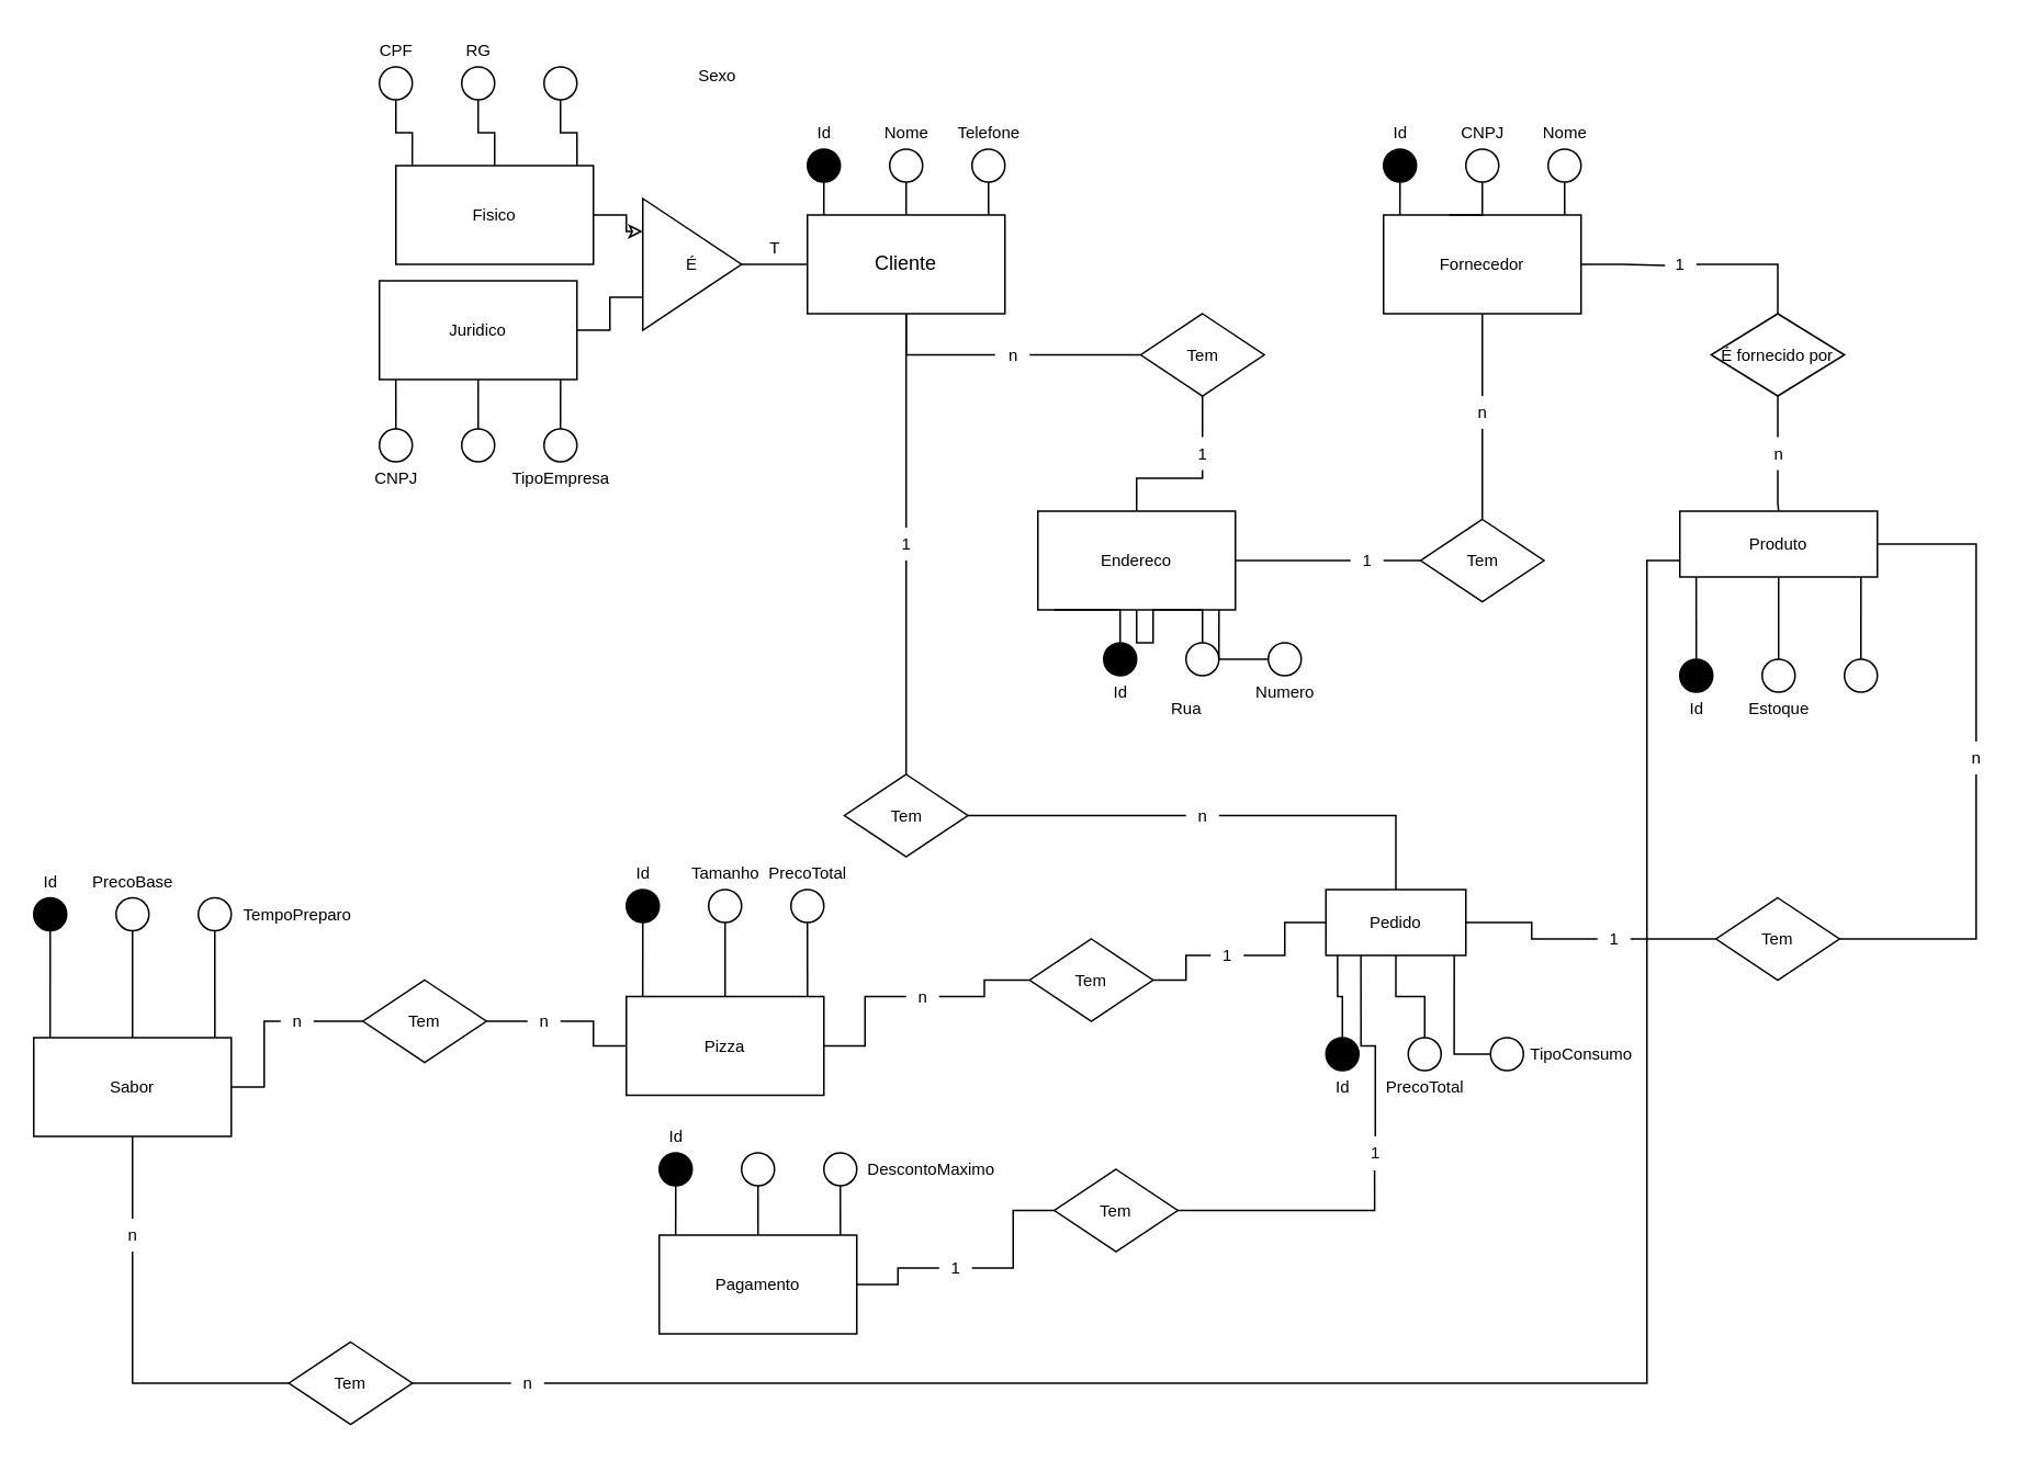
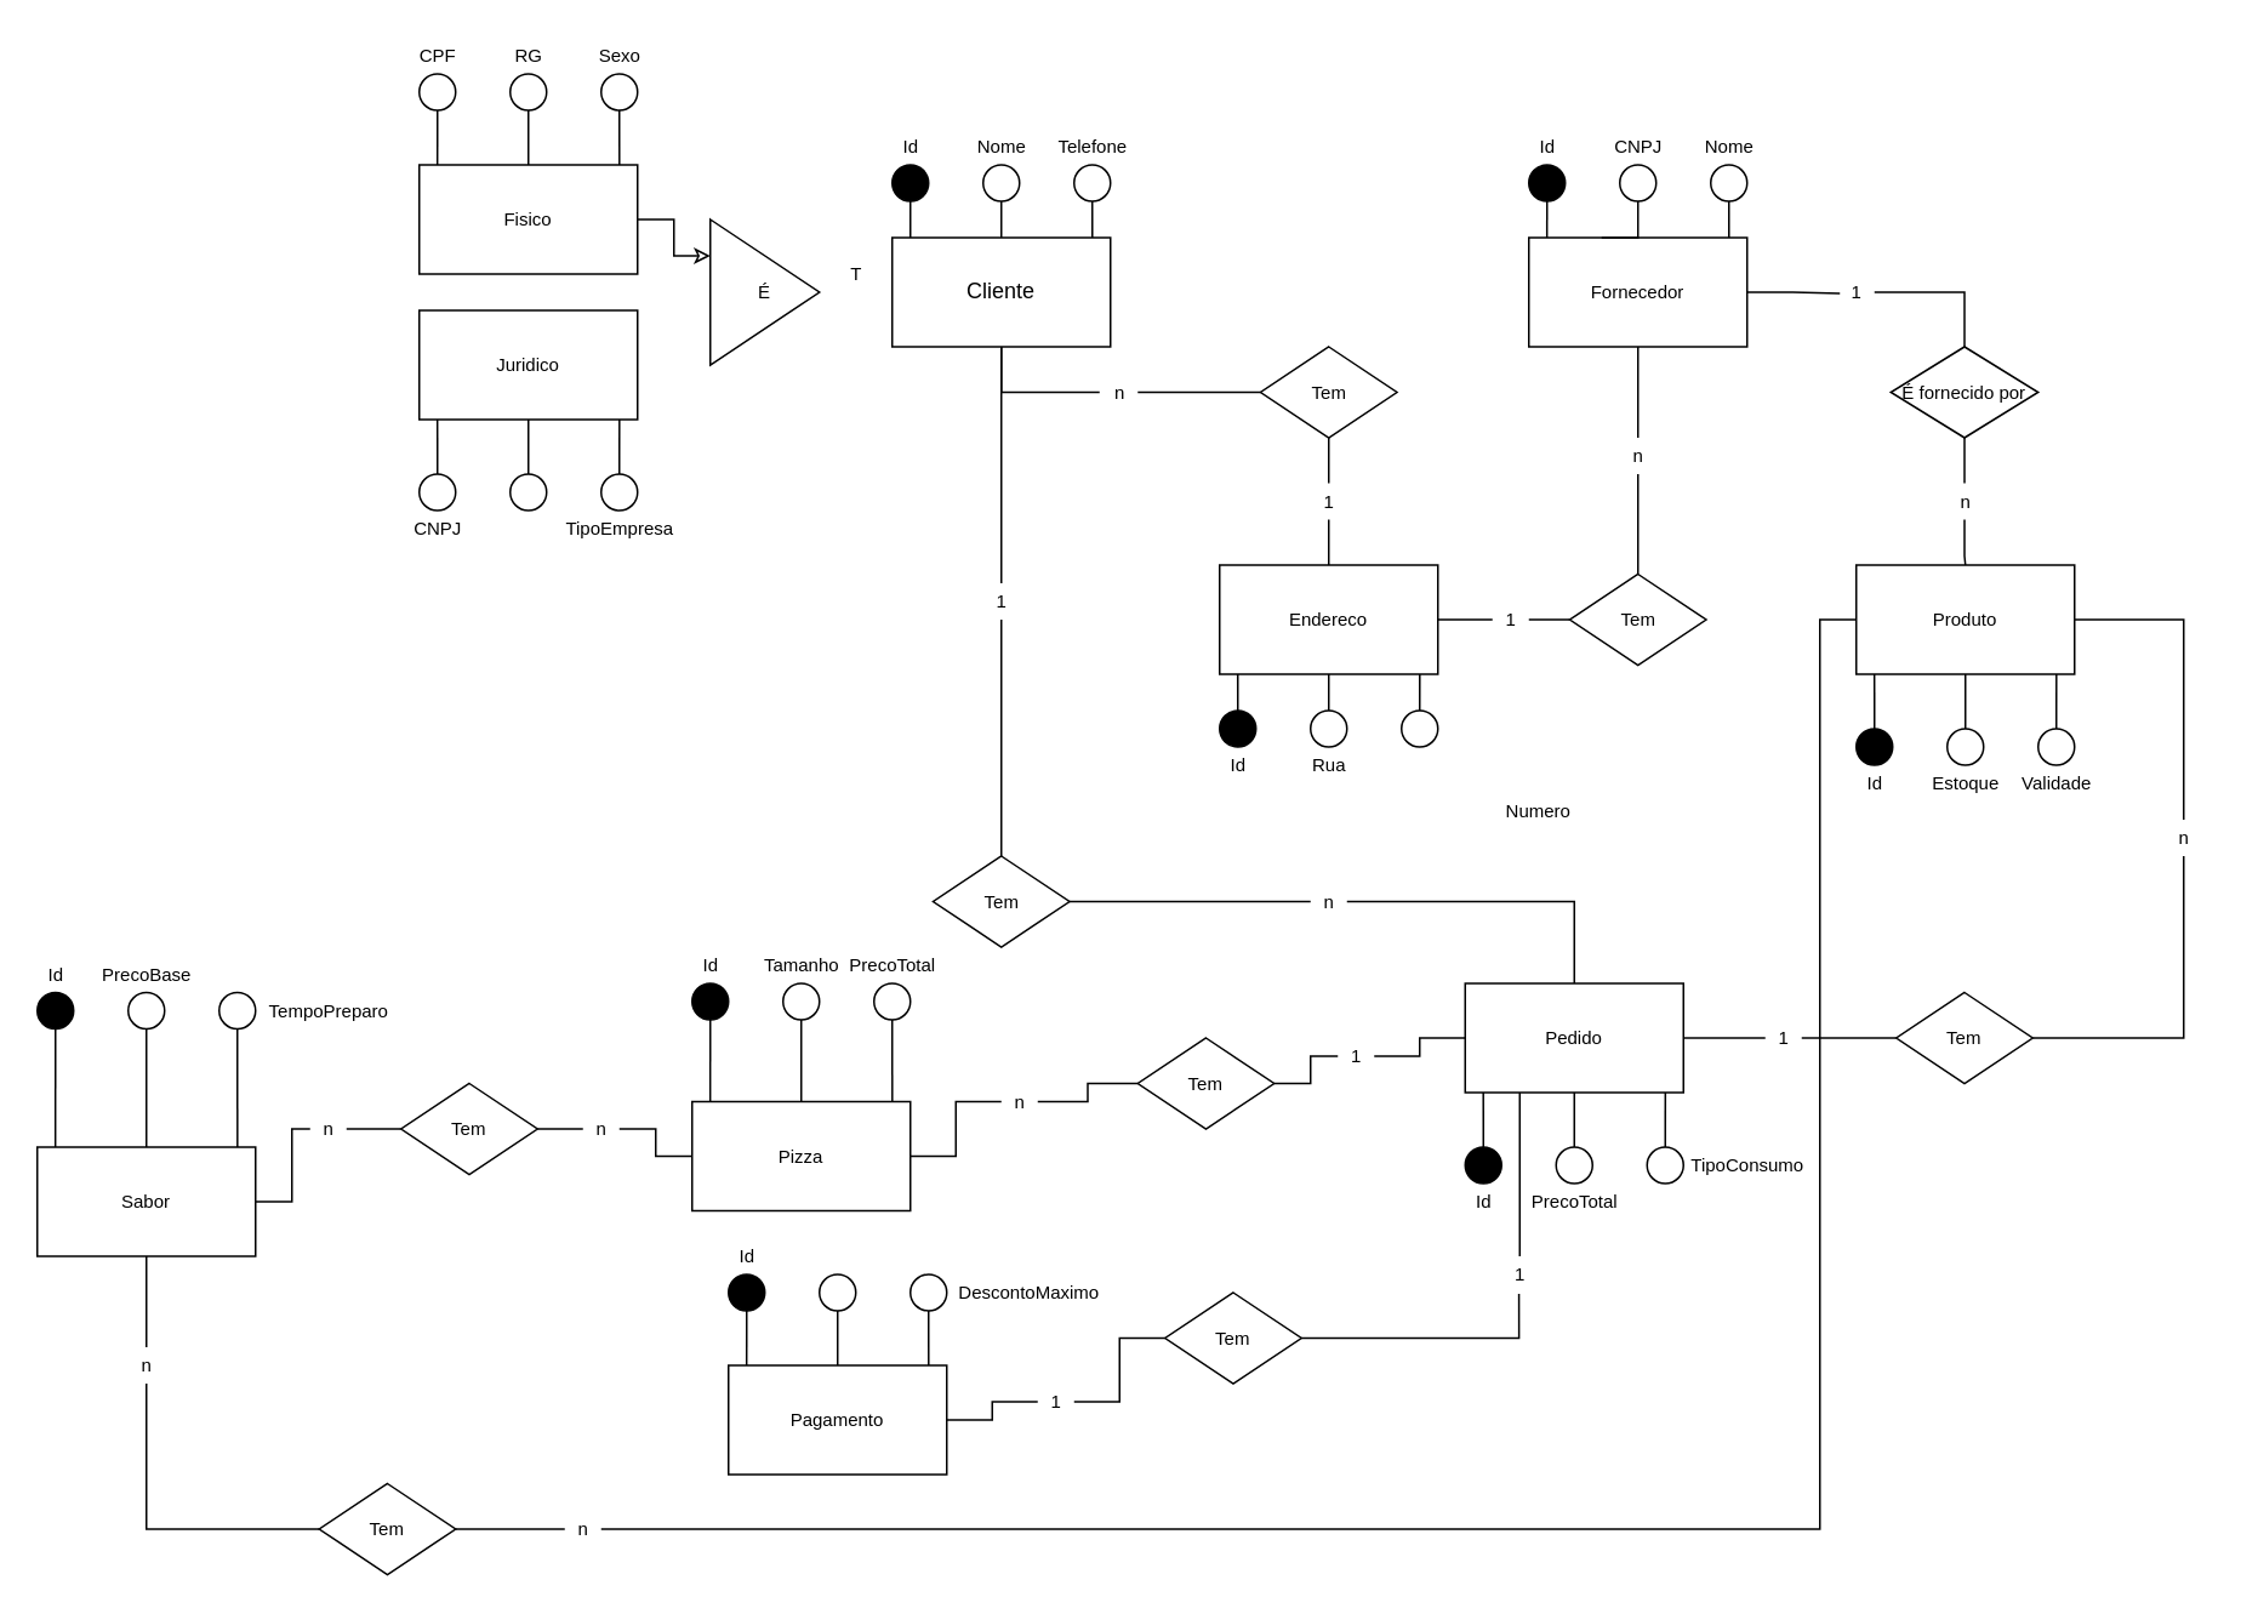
- <mxCell id="42" value="Sexo" style="text;html=1;align=center;verticalAlign=middle;resizable=0;points=[];autosize=1;strokeColor=none;fillColor=none;fontSize=10;" vertex="1" parent="1"><mxGeometry x="415" y="35" width="40" height="20" as="geometry" /></mxCell>
+ <mxCell id="42" value="Sexo" style="text;html=1;align=center;verticalAlign=middle;resizable=0;points=[];autosize=1;strokeColor=none;fillColor=none;fontSize=10;" vertex="1" parent="1"><mxGeometry x="320" y="20" width="40" height="20" as="geometry" /></mxCell>
- <mxCell id="28" value="Fisico" style="whiteSpace=wrap;html=1;rounded=0;shadow=0;sketch=0;fontSize=10;fillColor=#FFFFFF;" vertex="1" parent="1"><mxGeometry x="240" y="100" width="120" height="60" as="geometry" /></mxCell>
+ <mxCell id="28" value="Fisico" style="whiteSpace=wrap;html=1;rounded=0;shadow=0;sketch=0;fontSize=10;fillColor=#FFFFFF;" vertex="1" parent="1"><mxGeometry x="230" y="90" width="120" height="60" as="geometry" /></mxCell>
- <mxCell id="29" style="edgeStyle=orthogonalEdgeStyle;rounded=0;orthogonalLoop=1;jettySize=auto;html=1;fontSize=10;endArrow=none;endFill=0;" edge="1" parent="1" source="30" target="5"><mxGeometry relative="1" as="geometry" /></mxCell>
- <mxCell id="32" style="edgeStyle=orthogonalEdgeStyle;rounded=0;orthogonalLoop=1;jettySize=auto;html=1;entryX=0;entryY=0.75;entryDx=0;entryDy=0;fontSize=10;endArrow=none;endFill=0;" edge="1" parent="1" source="33" target="30"><mxGeometry relative="1" as="geometry" /></mxCell>
- <mxCell id="74" value="Produto" style="whiteSpace=wrap;html=1;rounded=0;shadow=0;sketch=0;fontSize=10;fillColor=#FFFFFF;" vertex="1" parent="1"><mxGeometry x="1020" y="310" width="120" height="40" as="geometry" /></mxCell>
+ <mxCell id="74" value="Produto" style="whiteSpace=wrap;html=1;rounded=0;shadow=0;sketch=0;fontSize=10;fillColor=#FFFFFF;" vertex="1" parent="1"><mxGeometry x="1020" y="310" width="120" height="60" as="geometry" /></mxCell>
- <mxCell id="16" value="Endereco" style="rounded=0;whiteSpace=wrap;html=1;shadow=0;sketch=0;fontSize=10;" vertex="1" parent="1"><mxGeometry x="630" y="310" width="120" height="60" as="geometry" /></mxCell>
+ <mxCell id="16" value="Endereco" style="rounded=0;whiteSpace=wrap;html=1;shadow=0;sketch=0;fontSize=10;" vertex="1" parent="1"><mxGeometry x="670" y="310" width="120" height="60" as="geometry" /></mxCell>
- <mxCell id="25" value="Numero" style="text;html=1;align=center;verticalAlign=middle;resizable=0;points=[];autosize=1;strokeColor=none;fillColor=none;fontSize=10;" vertex="1" parent="1"><mxGeometry x="755" y="410" width="50" height="20" as="geometry" /></mxCell>
+ <mxCell id="25" value="Numero" style="text;html=1;align=center;verticalAlign=middle;resizable=0;points=[];autosize=1;strokeColor=none;fillColor=none;fontSize=10;" vertex="1" parent="1"><mxGeometry x="820" y="435" width="50" height="20" as="geometry" /></mxCell>
- <mxCell id="24" value="Rua" style="text;html=1;align=center;verticalAlign=middle;resizable=0;points=[];autosize=1;strokeColor=none;fillColor=none;fontSize=10;" vertex="1" parent="1"><mxGeometry x="705" y="420" width="30" height="20" as="geometry" /></mxCell>
+ <mxCell id="24" value="Rua" style="text;html=1;align=center;verticalAlign=middle;resizable=0;points=[];autosize=1;strokeColor=none;fillColor=none;fontSize=10;" vertex="1" parent="1"><mxGeometry x="715" y="410" width="30" height="20" as="geometry" /></mxCell>
+ <mxCell id="83" value="Validade" style="text;html=1;align=center;verticalAlign=middle;resizable=0;points=[];autosize=1;strokeColor=none;fillColor=none;fontSize=10;" vertex="1" parent="1"><mxGeometry x="1105" y="420" width="50" height="20" as="geometry" /></mxCell>
- <mxCell id="91" value="Pedido" style="whiteSpace=wrap;html=1;rounded=0;shadow=0;sketch=0;fontSize=10;fillColor=#FFFFFF;" vertex="1" parent="1"><mxGeometry x="805" y="540" width="85" height="40" as="geometry" /></mxCell>
+ <mxCell id="91" value="Pedido" style="whiteSpace=wrap;html=1;rounded=0;shadow=0;sketch=0;fontSize=10;fillColor=#FFFFFF;" vertex="1" parent="1"><mxGeometry x="805" y="540" width="120" height="60" as="geometry" /></mxCell>
